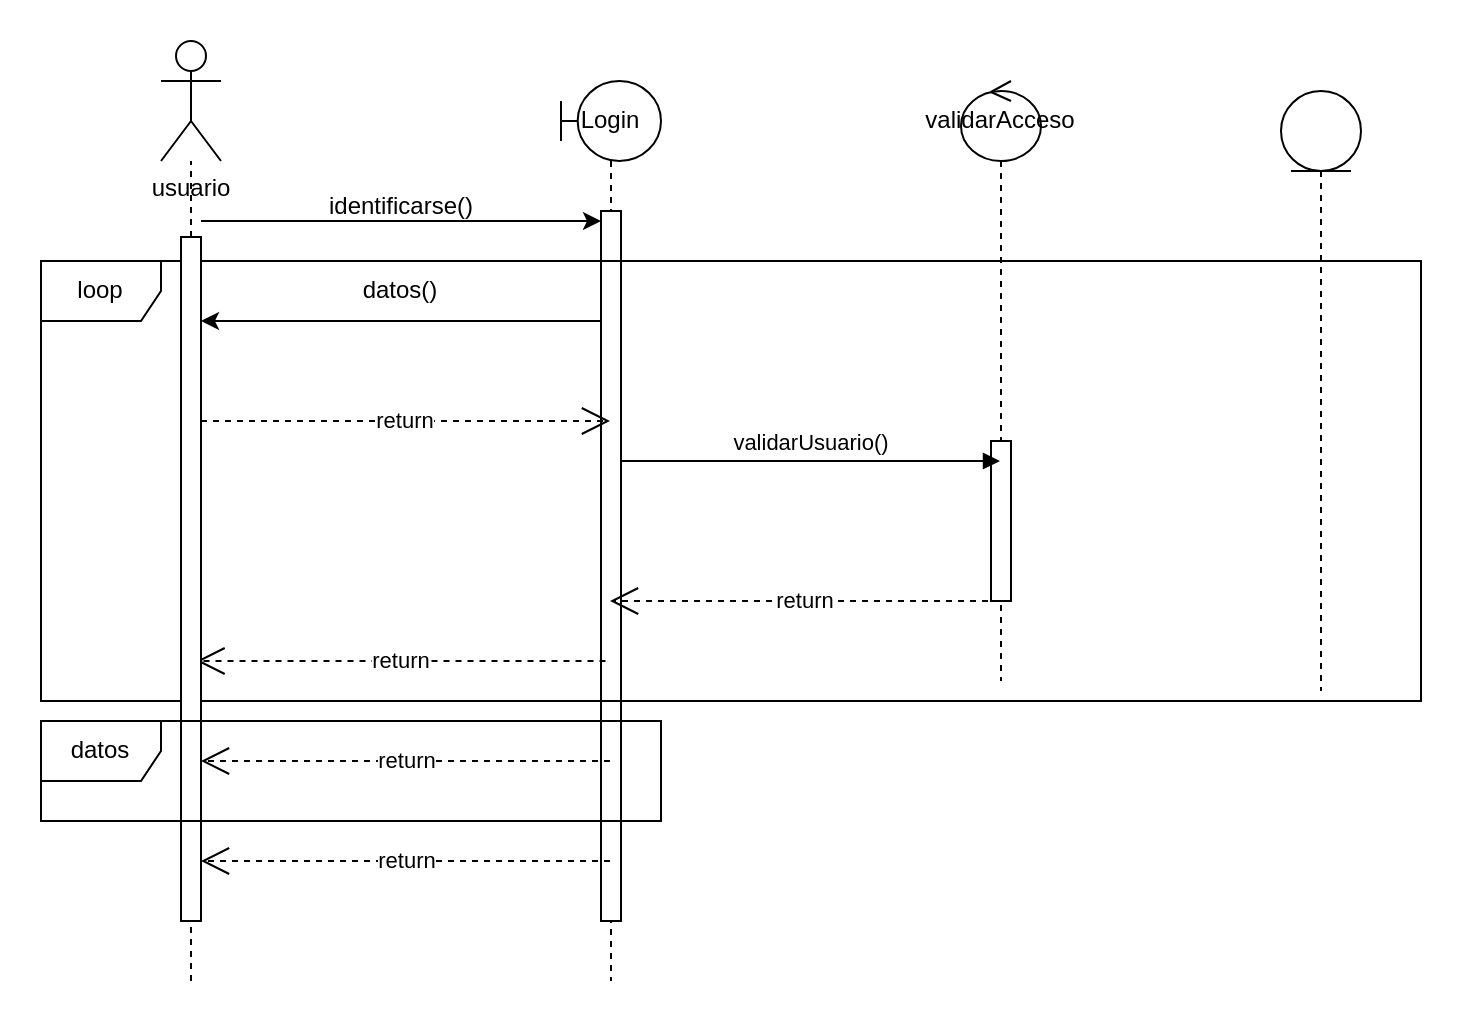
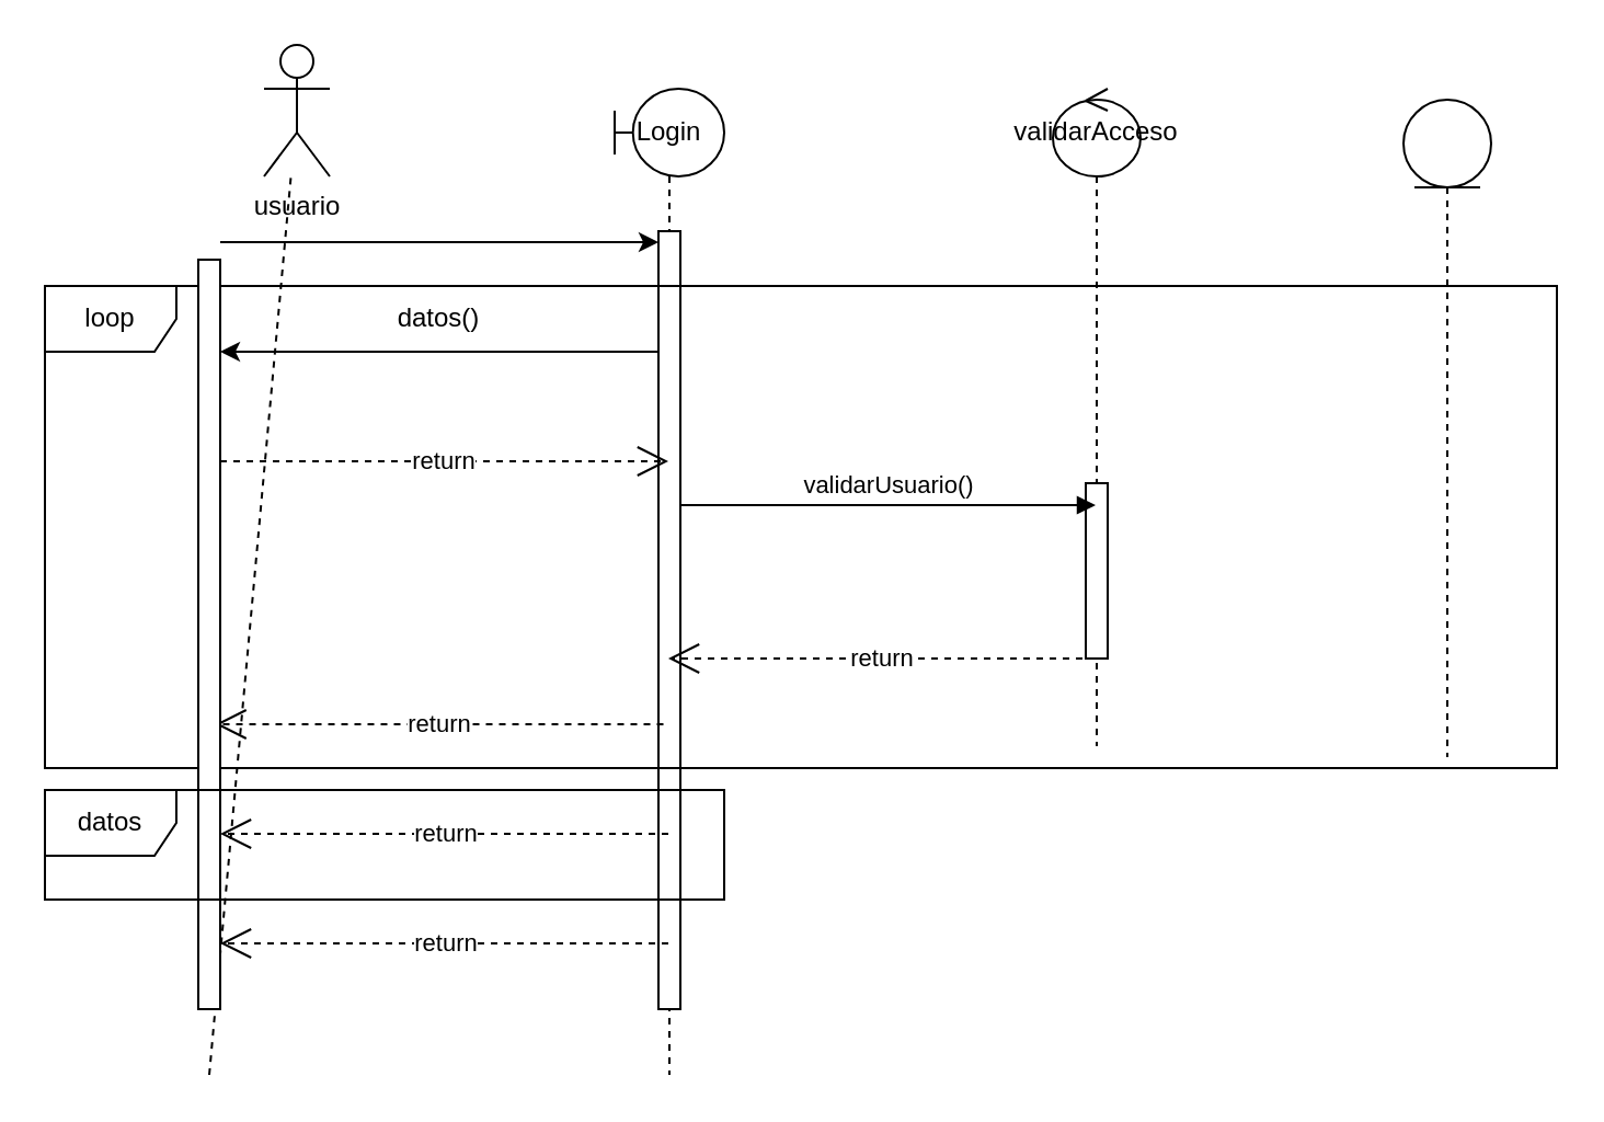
- <mxCell id="4" value="usuario" style="shape=umlActor;verticalLabelPosition=bottom;verticalAlign=top;html=1;outlineConnect=0;" vertex="1" parent="1"><mxGeometry x="80" y="20" width="30" height="60" as="geometry" /></mxCell>
+ <mxCell id="4" value="usuario" style="shape=umlActor;verticalLabelPosition=bottom;verticalAlign=top;html=1;outlineConnect=0;" vertex="1" parent="1"><mxGeometry x="120" y="20" width="30" height="60" as="geometry" /></mxCell>
- <mxCell id="7" value="identificarse()" style="text;html=1;align=center;verticalAlign=middle;resizable=0;points=[];autosize=1;strokeColor=none;fillColor=none;" vertex="1" parent="1"><mxGeometry x="150" y="88" width="100" height="30" as="geometry" /></mxCell>
